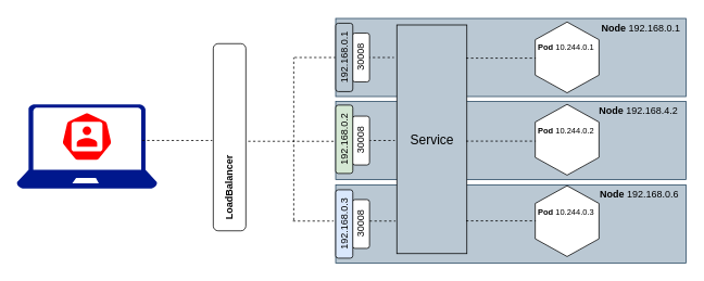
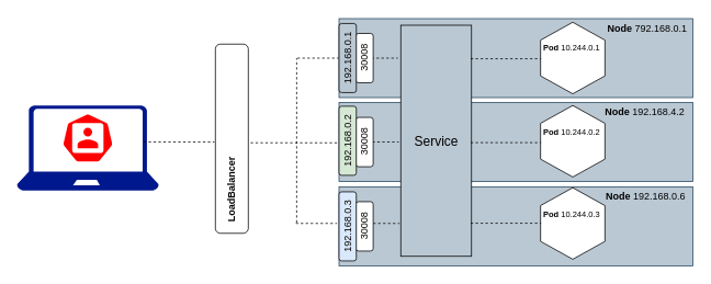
- <mxCell id="8" value="&lt;b&gt;Node&amp;nbsp;&lt;/b&gt;192.168.0.1&lt;b&gt;&amp;nbsp;&lt;/b&gt;" style="text;html=1;strokeColor=none;fillColor=none;align=center;verticalAlign=middle;whiteSpace=wrap;rounded=0;" vertex="1" parent="1"><mxGeometry x="735.5" y="20" width="103.5" height="28" as="geometry" /></mxCell>
+ <mxCell id="8" value="&lt;b&gt;Node&amp;nbsp;&lt;/b&gt;792.168.0.1&lt;b&gt;&amp;nbsp;&lt;/b&gt;" style="text;html=1;strokeColor=none;fillColor=none;align=center;verticalAlign=middle;whiteSpace=wrap;rounded=0;" vertex="1" parent="1"><mxGeometry x="735.5" y="20" width="103.5" height="28" as="geometry" /></mxCell>
